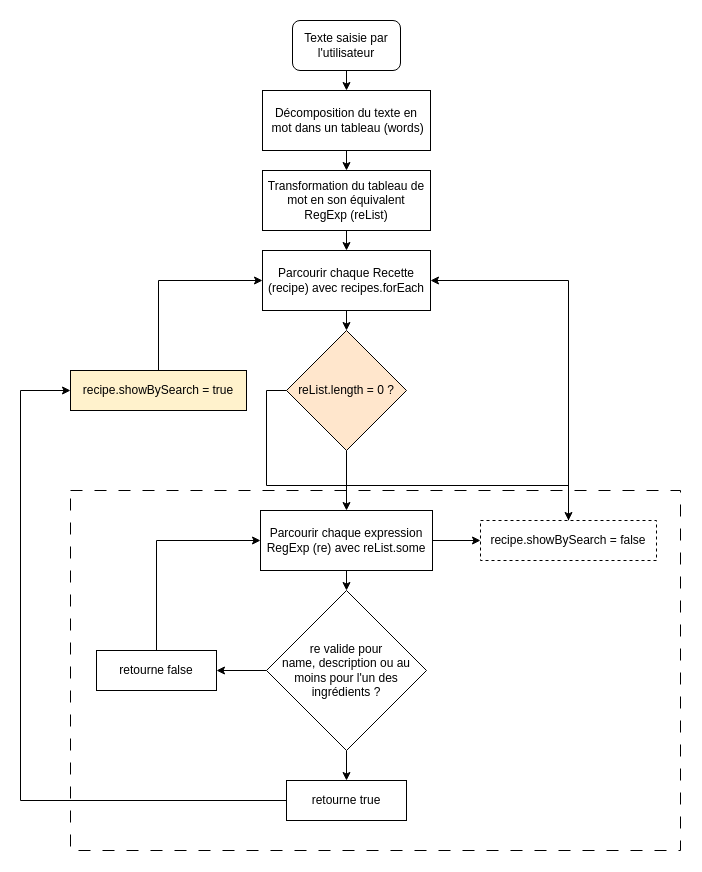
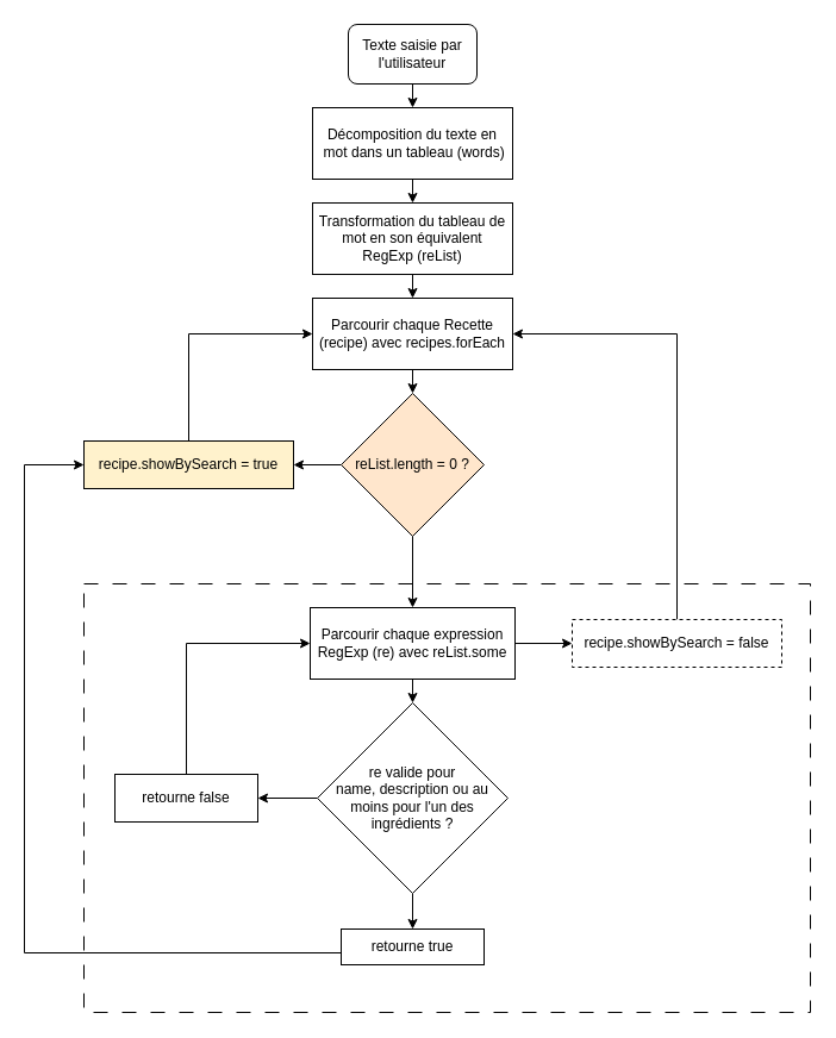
- <mxCell id="7" style="edgeStyle=orthogonalEdgeStyle;rounded=0;orthogonalLoop=1;jettySize=auto;html=1;exitX=0;exitY=0.5;exitDx=0;exitDy=0;" edge="1" parent="1" source="8" target="19"><mxGeometry relative="1" as="geometry" /></mxCell>
+ <mxCell id="7" style="edgeStyle=orthogonalEdgeStyle;rounded=0;orthogonalLoop=1;jettySize=auto;html=1;exitX=0;exitY=0.5;exitDx=0;exitDy=0;entryX=1;entryY=0.5;entryDx=0;entryDy=0;" edge="1" parent="1" source="8" target="10"><mxGeometry relative="1" as="geometry" /></mxCell>
- <mxCell id="27" value="retourne true" style="rounded=0;whiteSpace=wrap;html=1;" vertex="1" parent="1"><mxGeometry x="286" y="780" width="120" height="40" as="geometry" /></mxCell>
+ <mxCell id="27" value="retourne true" style="rounded=0;whiteSpace=wrap;html=1;" vertex="1" parent="1"><mxGeometry x="286" y="780" width="120" height="30" as="geometry" /></mxCell>
